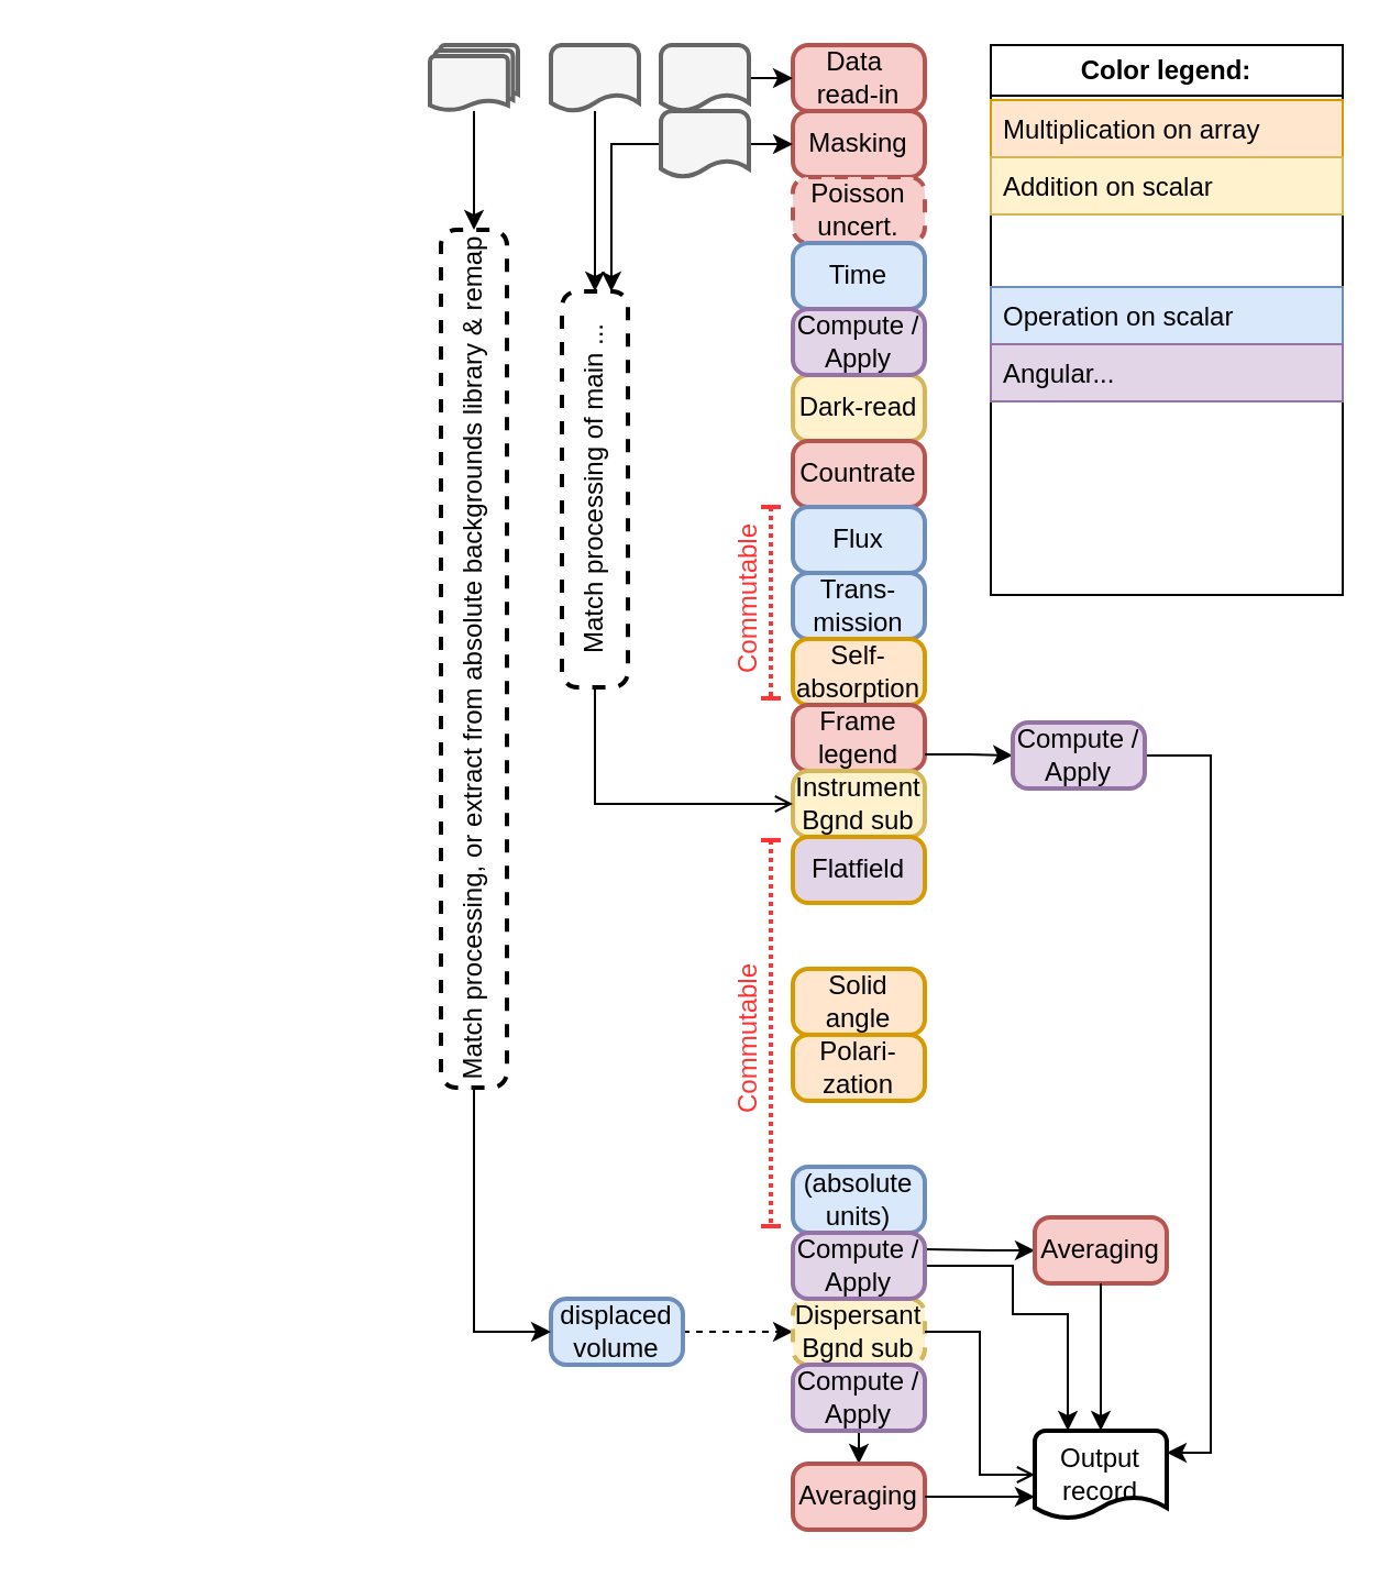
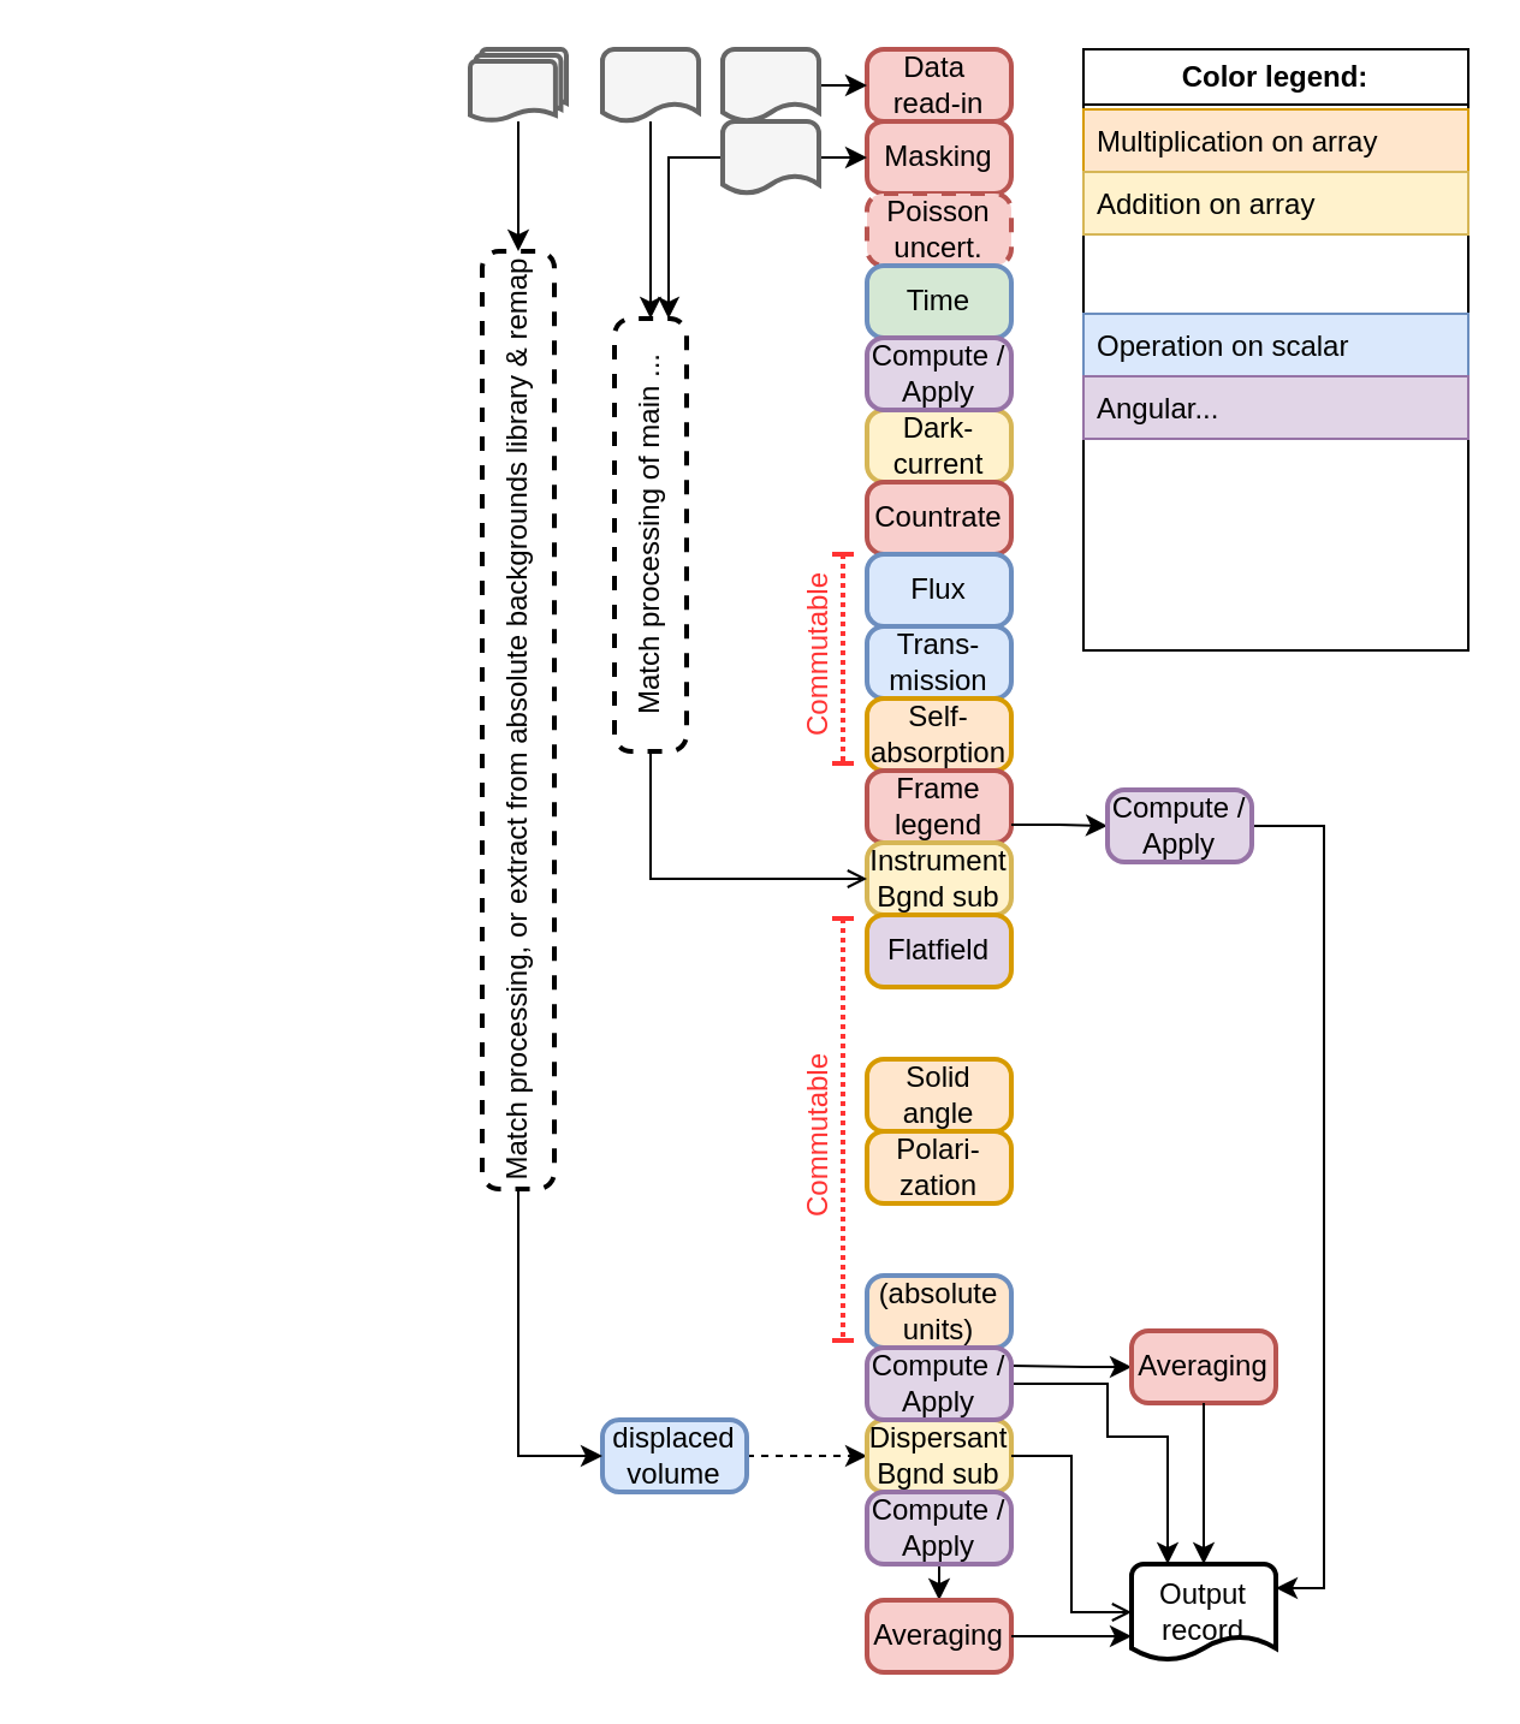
- <mxCell id="51" value="Addition on scalar" style="text;align=left;verticalAlign=top;spacingLeft=4;spacingRight=4;overflow=hidden;rotatable=0;points=[[0,0.5],[1,0.5]];portConstraint=eastwest;fillColor=#fff2cc;strokeColor=#d6b656;" vertex="1" parent="47"><mxGeometry y="51" width="160" height="26" as="geometry" /></mxCell>
+ <mxCell id="51" value="Addition on array" style="text;align=left;verticalAlign=top;spacingLeft=4;spacingRight=4;overflow=hidden;rotatable=0;points=[[0,0.5],[1,0.5]];portConstraint=eastwest;fillColor=#fff2cc;strokeColor=#d6b656;" vertex="1" parent="47"><mxGeometry y="51" width="160" height="26" as="geometry" /></mxCell>
- <mxCell id="9" value="Time" style="rounded=1;whiteSpace=wrap;html=1;absoluteArcSize=1;arcSize=14;strokeWidth=2;fillColor=#dae8fc;strokeColor=#6c8ebf;" parent="1" vertex="1"><mxGeometry x="360" y="110" width="60" height="30" as="geometry" /></mxCell>
+ <mxCell id="9" value="Time" style="rounded=1;whiteSpace=wrap;html=1;absoluteArcSize=1;arcSize=14;strokeWidth=2;fillColor=#d5e8d4;strokeColor=#6c8ebf;" parent="1" vertex="1"><mxGeometry x="360" y="110" width="60" height="30" as="geometry" /></mxCell>
- <mxCell id="8" value="Dark-read" style="rounded=1;whiteSpace=wrap;html=1;absoluteArcSize=1;arcSize=14;strokeWidth=2;fillColor=#fff2cc;strokeColor=#d6b656;" parent="1" vertex="1"><mxGeometry x="360" y="170" width="60" height="30" as="geometry" /></mxCell>
+ <mxCell id="8" value="Dark-current" style="rounded=1;whiteSpace=wrap;html=1;absoluteArcSize=1;arcSize=14;strokeWidth=2;fillColor=#fff2cc;strokeColor=#d6b656;" parent="1" vertex="1"><mxGeometry x="360" y="170" width="60" height="30" as="geometry" /></mxCell>
- <mxCell id="20" value="(absolute units)" style="rounded=1;whiteSpace=wrap;html=1;absoluteArcSize=1;arcSize=14;strokeWidth=2;fillColor=#dae8fc;strokeColor=#6c8ebf;" parent="1" vertex="1"><mxGeometry x="360" y="530" width="60" height="30" as="geometry" /></mxCell>
+ <mxCell id="20" value="(absolute units)" style="rounded=1;whiteSpace=wrap;html=1;absoluteArcSize=1;arcSize=14;strokeWidth=2;fillColor=#ffe6cc;strokeColor=#6c8ebf;" parent="1" vertex="1"><mxGeometry x="360" y="530" width="60" height="30" as="geometry" /></mxCell>
- <mxCell id="24" value="Dispersant Bgnd sub" style="rounded=1;whiteSpace=wrap;html=1;absoluteArcSize=1;arcSize=14;strokeWidth=2;fillColor=#fff2cc;strokeColor=#d6b656;dashed=1;" parent="1" vertex="1"><mxGeometry x="360" y="590" width="60" height="30" as="geometry" /></mxCell>
+ <mxCell id="24" value="Dispersant Bgnd sub" style="rounded=1;whiteSpace=wrap;html=1;absoluteArcSize=1;arcSize=14;strokeWidth=2;fillColor=#fff2cc;strokeColor=#d6b656;" parent="1" vertex="1"><mxGeometry x="360" y="590" width="60" height="30" as="geometry" /></mxCell>
